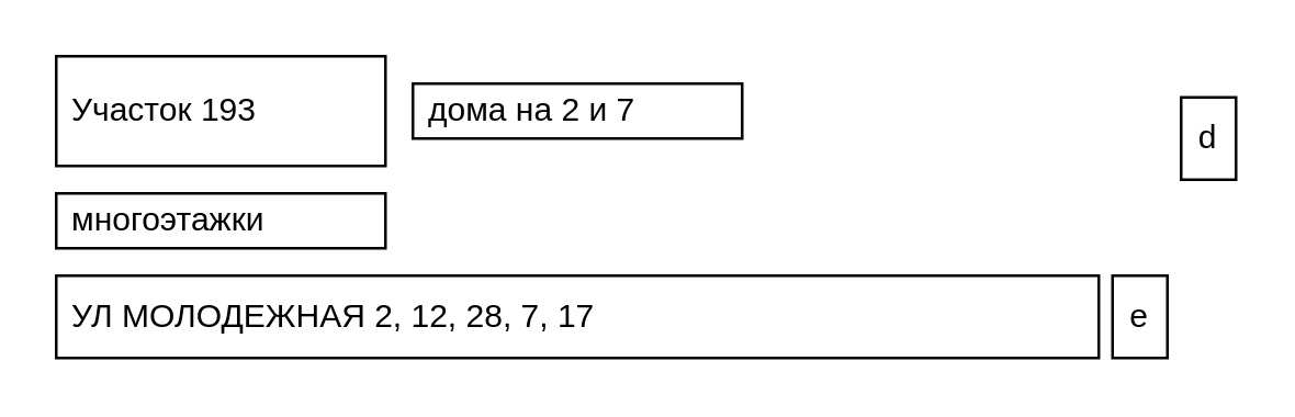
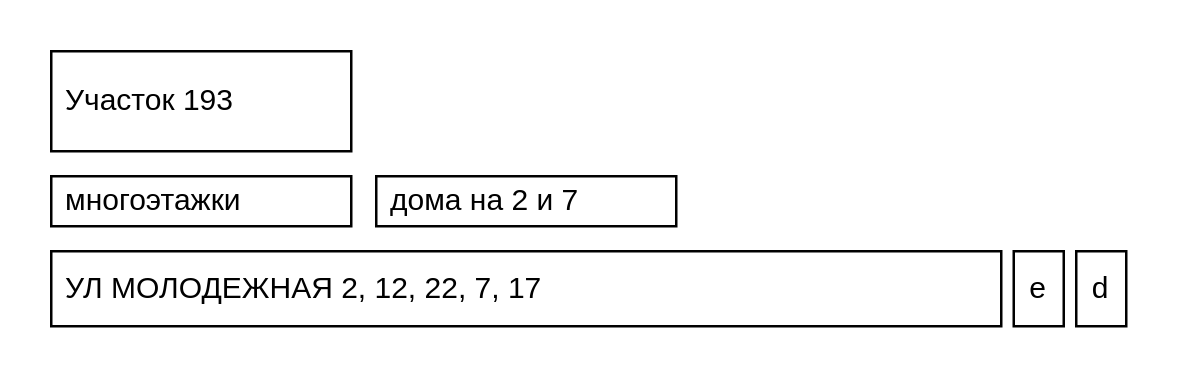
- <mxCell id="3" value="дома на 2 и 7" style="rounded=0;whiteSpace=wrap;html=1;align=left;spacingLeft=4;spacingRight=4;" vertex="1" parent="1"><mxGeometry x="150" y="30" width="120" height="20" as="geometry" /></mxCell>
+ <mxCell id="3" value="дома на 2 и 7" style="rounded=0;whiteSpace=wrap;html=1;align=left;spacingLeft=4;spacingRight=4;" vertex="1" parent="1"><mxGeometry x="150" y="70" width="120" height="20" as="geometry" /></mxCell>
- <mxCell id="7" value="d" style="rounded=0;whiteSpace=wrap;html=1;align=center;spacingLeft=4;spacingRight=4;" vertex="1" parent="1"><mxGeometry x="430" y="35" width="20" height="30" as="geometry" /></mxCell>
+ <mxCell id="7" value="d" style="rounded=0;whiteSpace=wrap;html=1;align=center;spacingLeft=4;spacingRight=4;" vertex="1" parent="1"><mxGeometry x="430" y="100" width="20" height="30" as="geometry" /></mxCell>
- <mxCell id="5" value="УЛ МОЛОДЕЖНАЯ 2, 12, 28, 7, 17" style="rounded=0;whiteSpace=wrap;html=1;align=left;spacingLeft=4;spacingRight=4;" vertex="1" parent="1"><mxGeometry x="20" y="100" width="380" height="30" as="geometry" /></mxCell>
+ <mxCell id="5" value="УЛ МОЛОДЕЖНАЯ 2, 12, 22, 7, 17" style="rounded=0;whiteSpace=wrap;html=1;align=left;spacingLeft=4;spacingRight=4;" vertex="1" parent="1"><mxGeometry x="20" y="100" width="380" height="30" as="geometry" /></mxCell>
